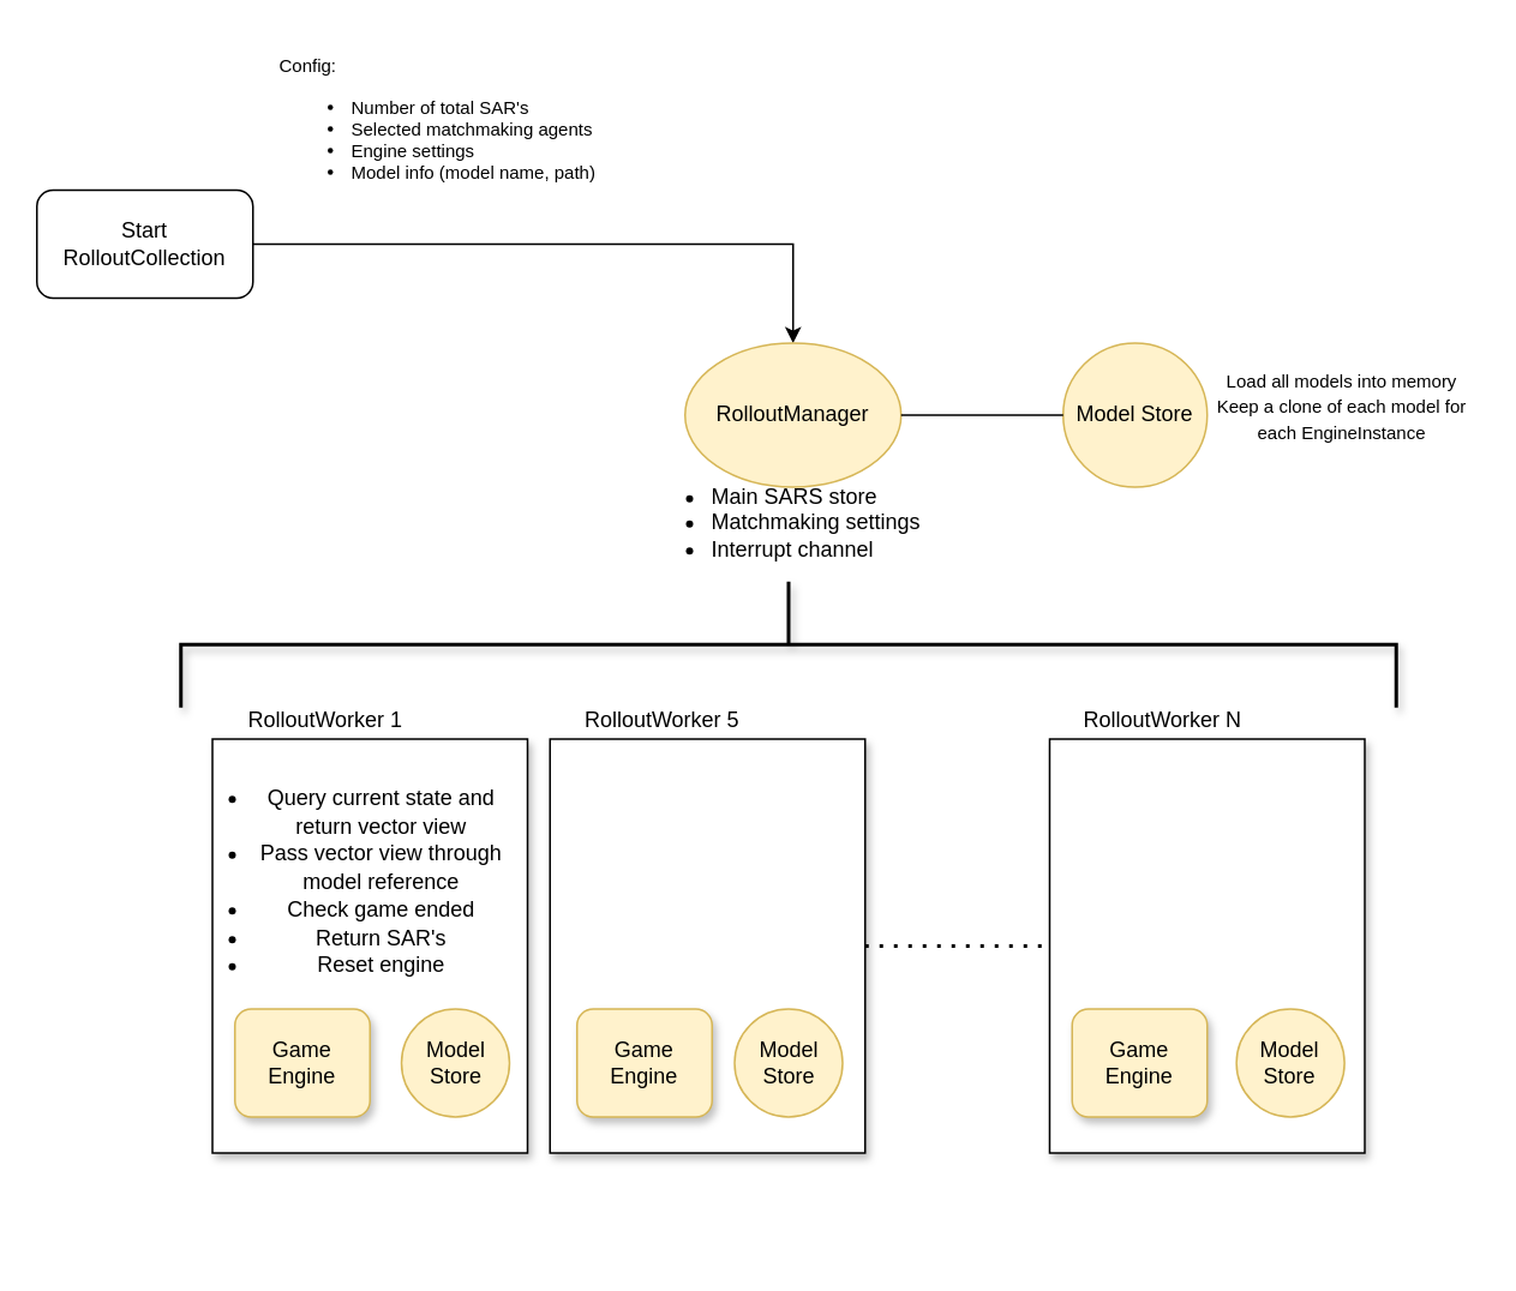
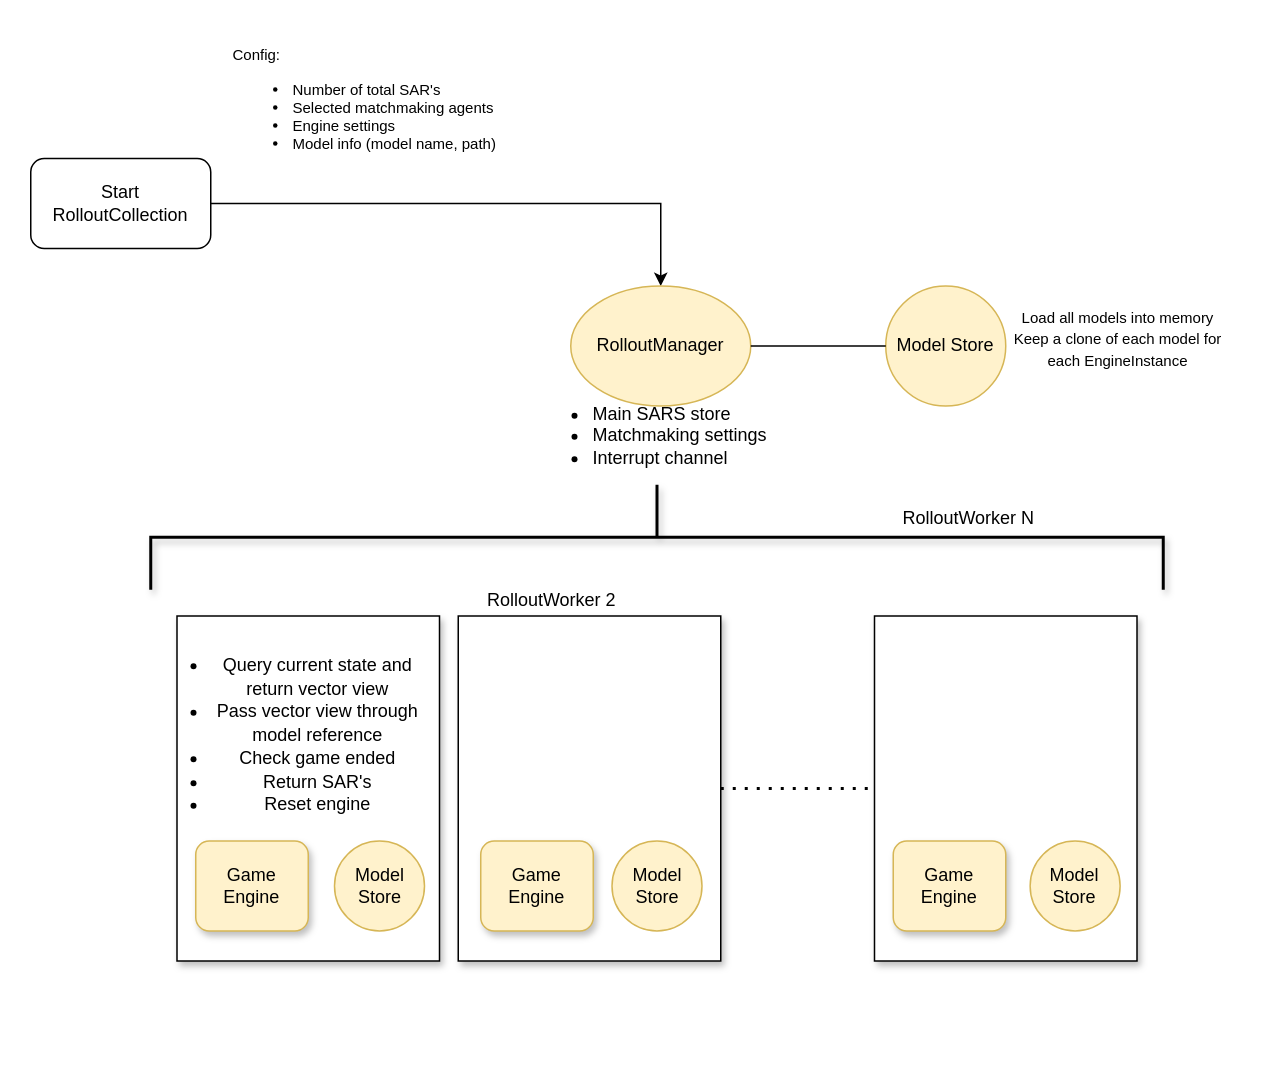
- <mxCell id="9" value="RolloutWorker 1" style="text;html=1;strokeColor=none;fillColor=none;align=center;verticalAlign=middle;whiteSpace=wrap;rounded=0;shadow=1;glass=0;sketch=0;" parent="1" vertex="1"><mxGeometry x="117.5" y="390" width="125" height="20" as="geometry" /></mxCell>
- <mxCell id="14" value="RolloutWorker 5" style="text;html=1;strokeColor=none;fillColor=none;align=center;verticalAlign=middle;whiteSpace=wrap;rounded=0;shadow=1;glass=0;sketch=0;" parent="1" vertex="1"><mxGeometry x="305" y="390" width="125" height="20" as="geometry" /></mxCell>
+ <mxCell id="14" value="RolloutWorker 2" style="text;html=1;strokeColor=none;fillColor=none;align=center;verticalAlign=middle;whiteSpace=wrap;rounded=0;shadow=1;glass=0;sketch=0;" parent="1" vertex="1"><mxGeometry x="305" y="390" width="125" height="20" as="geometry" /></mxCell>
- <mxCell id="16" value="RolloutWorker N" style="text;html=1;strokeColor=none;fillColor=none;align=center;verticalAlign=middle;whiteSpace=wrap;rounded=0;shadow=1;glass=0;sketch=0;" parent="1" vertex="1"><mxGeometry x="582.5" y="390" width="125" height="20" as="geometry" /></mxCell>
+ <mxCell id="16" value="RolloutWorker N" style="text;html=1;strokeColor=none;fillColor=none;align=center;verticalAlign=middle;whiteSpace=wrap;rounded=0;shadow=1;glass=0;sketch=0;" parent="1" vertex="1"><mxGeometry x="582.5" y="335" width="125" height="20" as="geometry" /></mxCell>
